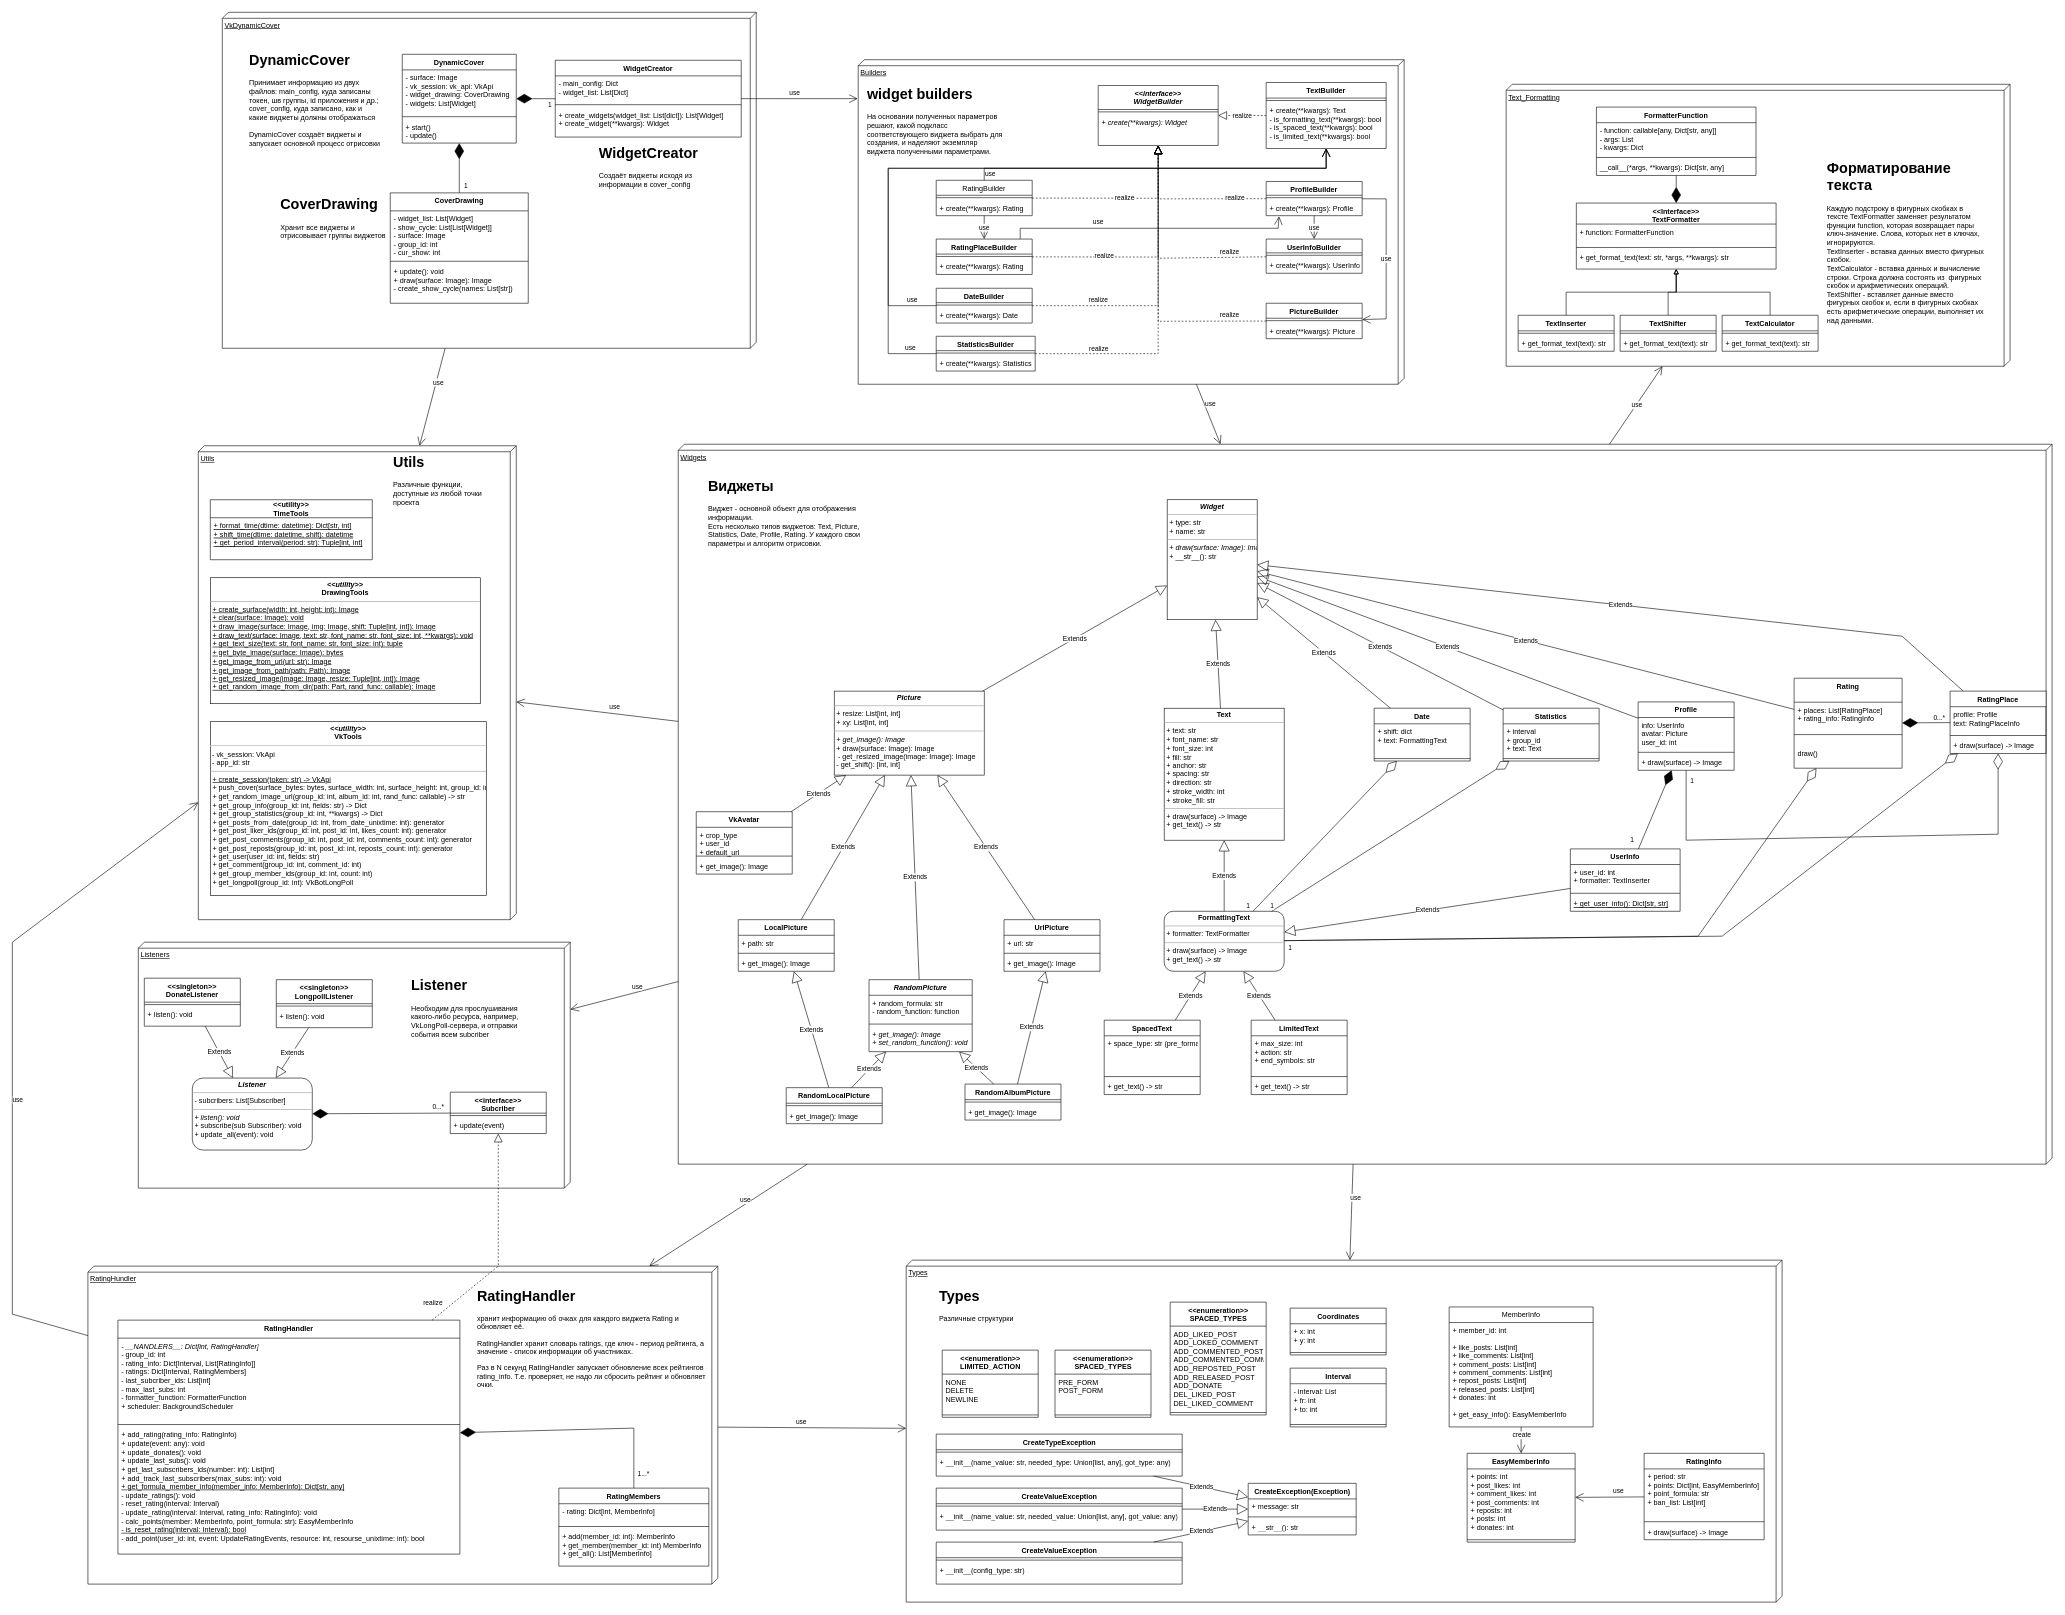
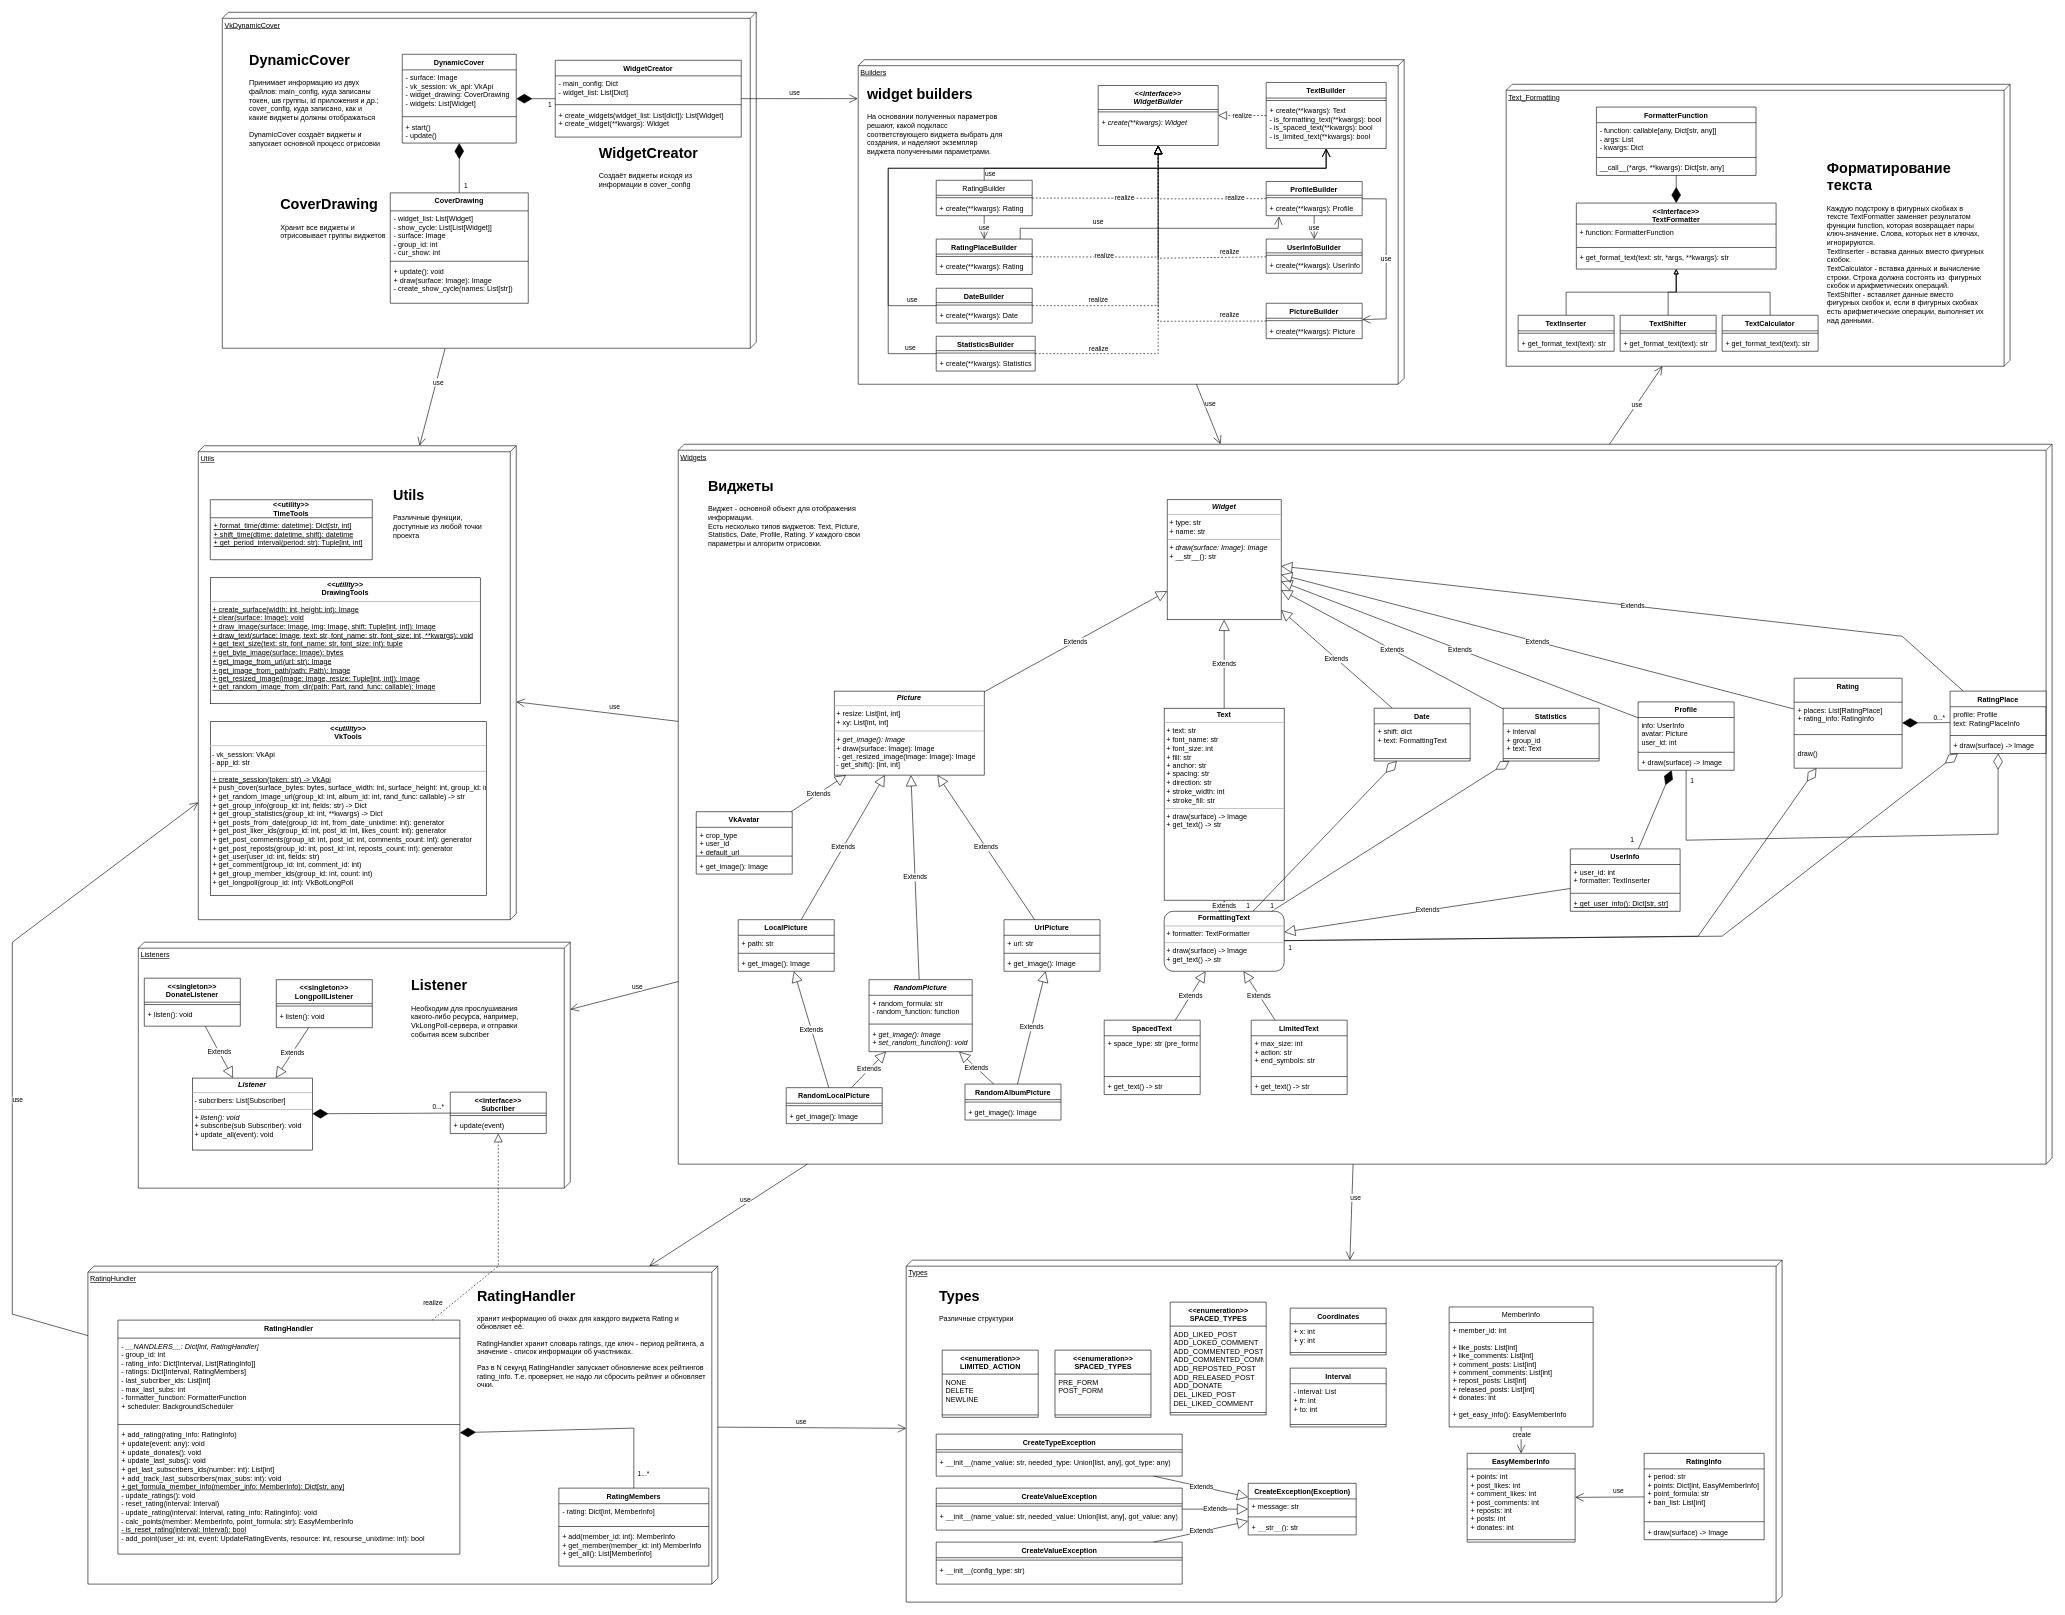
- <mxCell id="240" value="&lt;h1&gt;Utils&lt;/h1&gt;&lt;div&gt;Различные функции, доступные из любой точки проекта&lt;/div&gt;" style="text;html=1;strokeColor=none;fillColor=none;spacing=5;spacingTop=-20;whiteSpace=wrap;overflow=hidden;rounded=0;" vertex="1" parent="1"><mxGeometry x="650" y="750" width="187" height="100" as="geometry" /></mxCell>
+ <mxCell id="240" value="&lt;h1&gt;Utils&lt;/h1&gt;&lt;div&gt;Различные функции, доступные из любой точки проекта&lt;/div&gt;" style="text;html=1;strokeColor=none;fillColor=none;spacing=5;spacingTop=-20;whiteSpace=wrap;overflow=hidden;rounded=0;" vertex="1" parent="1"><mxGeometry x="650" y="805" width="187" height="100" as="geometry" /></mxCell>
- <mxCell id="22" value="&lt;p style=&quot;margin: 0px ; margin-top: 4px ; text-align: center&quot;&gt;&lt;b&gt;&lt;i&gt;Widget&lt;/i&gt;&lt;/b&gt;&lt;/p&gt;&lt;hr size=&quot;1&quot;&gt;&lt;p style=&quot;margin: 0px ; margin-left: 4px&quot;&gt;&lt;span&gt;+ type: str&lt;/span&gt;&lt;br&gt;&lt;/p&gt;&lt;p style=&quot;margin: 0px ; margin-left: 4px&quot;&gt;+ name: str&lt;/p&gt;&lt;hr size=&quot;1&quot;&gt;&lt;p style=&quot;margin: 0px ; margin-left: 4px&quot;&gt;&lt;i&gt;+ draw(surface: Image): Image&lt;/i&gt;&lt;br&gt;+ __str__(): str&lt;/p&gt;" style="verticalAlign=top;align=left;overflow=fill;fontSize=12;fontFamily=Helvetica;html=1;" parent="1" vertex="1"><mxGeometry x="1945" y="832.5" width="150" height="200" as="geometry" /></mxCell>
+ <mxCell id="22" value="&lt;p style=&quot;margin: 0px ; margin-top: 4px ; text-align: center&quot;&gt;&lt;b&gt;&lt;i&gt;Widget&lt;/i&gt;&lt;/b&gt;&lt;/p&gt;&lt;hr size=&quot;1&quot;&gt;&lt;p style=&quot;margin: 0px ; margin-left: 4px&quot;&gt;&lt;span&gt;+ type: str&lt;/span&gt;&lt;br&gt;&lt;/p&gt;&lt;p style=&quot;margin: 0px ; margin-left: 4px&quot;&gt;+ name: str&lt;/p&gt;&lt;hr size=&quot;1&quot;&gt;&lt;p style=&quot;margin: 0px ; margin-left: 4px&quot;&gt;&lt;i&gt;+ draw(surface: Image): Image&lt;/i&gt;&lt;br&gt;+ __str__(): str&lt;/p&gt;" style="verticalAlign=top;align=left;overflow=fill;fontSize=12;fontFamily=Helvetica;html=1;" parent="1" vertex="1"><mxGeometry x="1945" y="832.5" width="190" height="200" as="geometry" /></mxCell>
- <mxCell id="40" value="&lt;p style=&quot;margin: 0px ; margin-top: 4px ; text-align: center&quot;&gt;&lt;b&gt;Text&lt;/b&gt;&lt;/p&gt;&lt;hr size=&quot;1&quot;&gt;&lt;p style=&quot;margin: 0px ; margin-left: 4px&quot;&gt;+ text: str&lt;br&gt;&lt;/p&gt;&lt;p style=&quot;margin: 0px ; margin-left: 4px&quot;&gt;+ font_name: str&lt;/p&gt;&lt;p style=&quot;margin: 0px ; margin-left: 4px&quot;&gt;+ font_size: int&lt;/p&gt;&lt;p style=&quot;margin: 0px ; margin-left: 4px&quot;&gt;+ fill: str&lt;/p&gt;&lt;p style=&quot;margin: 0px ; margin-left: 4px&quot;&gt;+ anchor: str&lt;/p&gt;&lt;p style=&quot;margin: 0px ; margin-left: 4px&quot;&gt;+ spacing: str&lt;/p&gt;&lt;p style=&quot;margin: 0px ; margin-left: 4px&quot;&gt;+ direction: str&lt;/p&gt;&lt;p style=&quot;margin: 0px ; margin-left: 4px&quot;&gt;+ stroke_width: int&lt;/p&gt;&lt;p style=&quot;margin: 0px ; margin-left: 4px&quot;&gt;+ stroke_fill: str&lt;/p&gt;&lt;hr size=&quot;1&quot;&gt;&lt;p style=&quot;margin: 0px ; margin-left: 4px&quot;&gt;+ draw(surface) -&amp;gt; Image&lt;br&gt;&lt;/p&gt;&lt;p style=&quot;margin: 0px ; margin-left: 4px&quot;&gt;+ get_text() -&amp;gt; str&lt;/p&gt;" style="verticalAlign=top;align=left;overflow=fill;fontSize=12;fontFamily=Helvetica;html=1;" parent="1" vertex="1"><mxGeometry x="1940" y="1180" width="200" height="220" as="geometry" /></mxCell>
+ <mxCell id="40" value="&lt;p style=&quot;margin: 0px ; margin-top: 4px ; text-align: center&quot;&gt;&lt;b&gt;Text&lt;/b&gt;&lt;/p&gt;&lt;hr size=&quot;1&quot;&gt;&lt;p style=&quot;margin: 0px ; margin-left: 4px&quot;&gt;+ text: str&lt;br&gt;&lt;/p&gt;&lt;p style=&quot;margin: 0px ; margin-left: 4px&quot;&gt;+ font_name: str&lt;/p&gt;&lt;p style=&quot;margin: 0px ; margin-left: 4px&quot;&gt;+ font_size: int&lt;/p&gt;&lt;p style=&quot;margin: 0px ; margin-left: 4px&quot;&gt;+ fill: str&lt;/p&gt;&lt;p style=&quot;margin: 0px ; margin-left: 4px&quot;&gt;+ anchor: str&lt;/p&gt;&lt;p style=&quot;margin: 0px ; margin-left: 4px&quot;&gt;+ spacing: str&lt;/p&gt;&lt;p style=&quot;margin: 0px ; margin-left: 4px&quot;&gt;+ direction: str&lt;/p&gt;&lt;p style=&quot;margin: 0px ; margin-left: 4px&quot;&gt;+ stroke_width: int&lt;/p&gt;&lt;p style=&quot;margin: 0px ; margin-left: 4px&quot;&gt;+ stroke_fill: str&lt;/p&gt;&lt;hr size=&quot;1&quot;&gt;&lt;p style=&quot;margin: 0px ; margin-left: 4px&quot;&gt;+ draw(surface) -&amp;gt; Image&lt;br&gt;&lt;/p&gt;&lt;p style=&quot;margin: 0px ; margin-left: 4px&quot;&gt;+ get_text() -&amp;gt; str&lt;/p&gt;" style="verticalAlign=top;align=left;overflow=fill;fontSize=12;fontFamily=Helvetica;html=1;" parent="1" vertex="1"><mxGeometry x="1940" y="1180" width="200" height="320" as="geometry" /></mxCell>
- <mxCell id="208" value="&lt;p style=&quot;margin: 0px ; margin-top: 4px ; text-align: center&quot;&gt;&lt;b&gt;&lt;i&gt;Listener&lt;/i&gt;&lt;/b&gt;&lt;/p&gt;&lt;hr size=&quot;1&quot;&gt;&lt;p style=&quot;margin: 0px ; margin-left: 4px&quot;&gt;- subcribers: List[Subscriber]&lt;/p&gt;&lt;hr size=&quot;1&quot;&gt;&lt;p style=&quot;margin: 0px ; margin-left: 4px&quot;&gt;&lt;i&gt;+ listen(): void&lt;/i&gt;&lt;/p&gt;&lt;p style=&quot;margin: 0px ; margin-left: 4px&quot;&gt;+ subscribe(sub Subscriber): void&lt;/p&gt;&lt;p style=&quot;margin: 0px ; margin-left: 4px&quot;&gt;+ update_all(event): void&lt;/p&gt;" style="verticalAlign=top;align=left;overflow=fill;fontSize=12;fontFamily=Helvetica;html=1;rounded=1;" vertex="1" parent="1"><mxGeometry x="320" y="1796.5" width="200" height="120" as="geometry" /></mxCell>
+ <mxCell id="208" value="&lt;p style=&quot;margin: 0px ; margin-top: 4px ; text-align: center&quot;&gt;&lt;b&gt;&lt;i&gt;Listener&lt;/i&gt;&lt;/b&gt;&lt;/p&gt;&lt;hr size=&quot;1&quot;&gt;&lt;p style=&quot;margin: 0px ; margin-left: 4px&quot;&gt;- subcribers: List[Subscriber]&lt;/p&gt;&lt;hr size=&quot;1&quot;&gt;&lt;p style=&quot;margin: 0px ; margin-left: 4px&quot;&gt;&lt;i&gt;+ listen(): void&lt;/i&gt;&lt;/p&gt;&lt;p style=&quot;margin: 0px ; margin-left: 4px&quot;&gt;+ subscribe(sub Subscriber): void&lt;/p&gt;&lt;p style=&quot;margin: 0px ; margin-left: 4px&quot;&gt;+ update_all(event): void&lt;/p&gt;" style="verticalAlign=top;align=left;overflow=fill;fontSize=12;fontFamily=Helvetica;html=1;" vertex="1" parent="1"><mxGeometry x="320" y="1796.5" width="200" height="120" as="geometry" /></mxCell>
